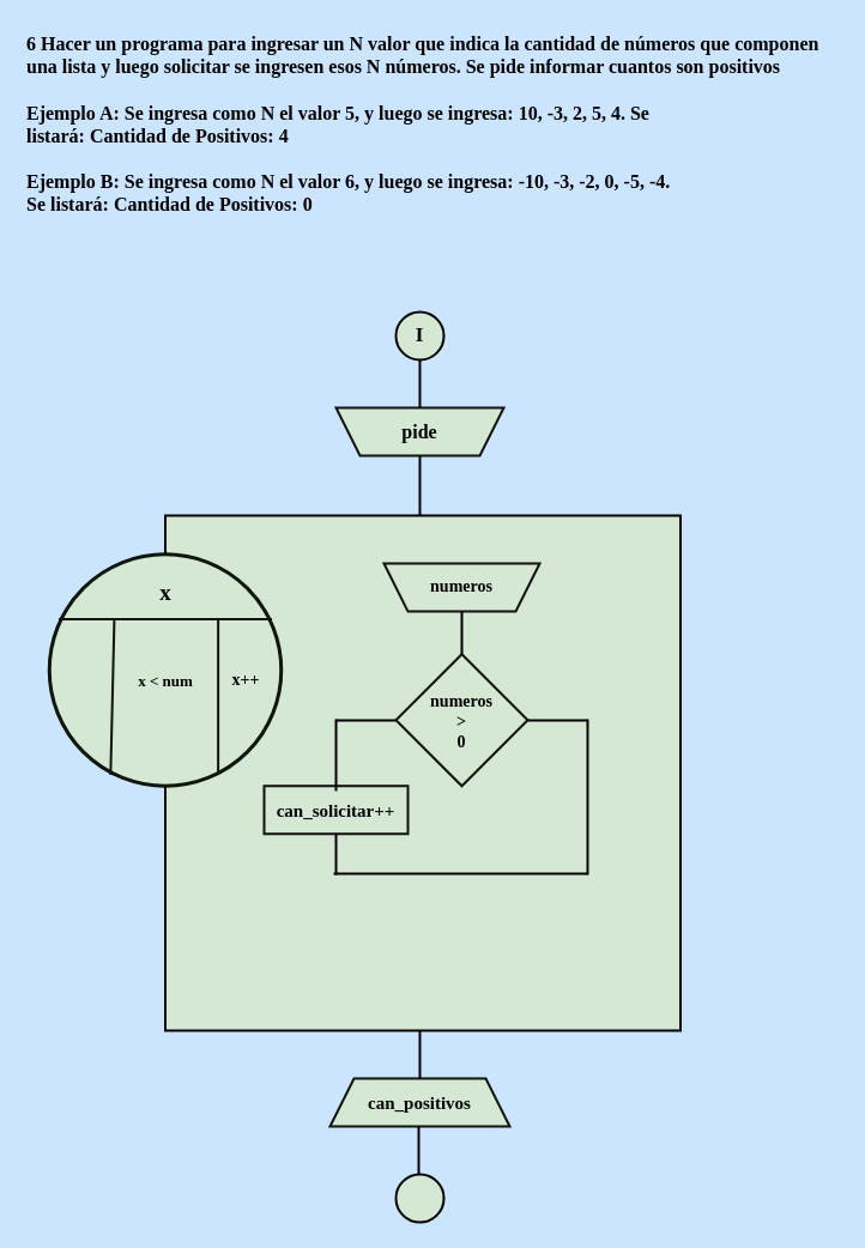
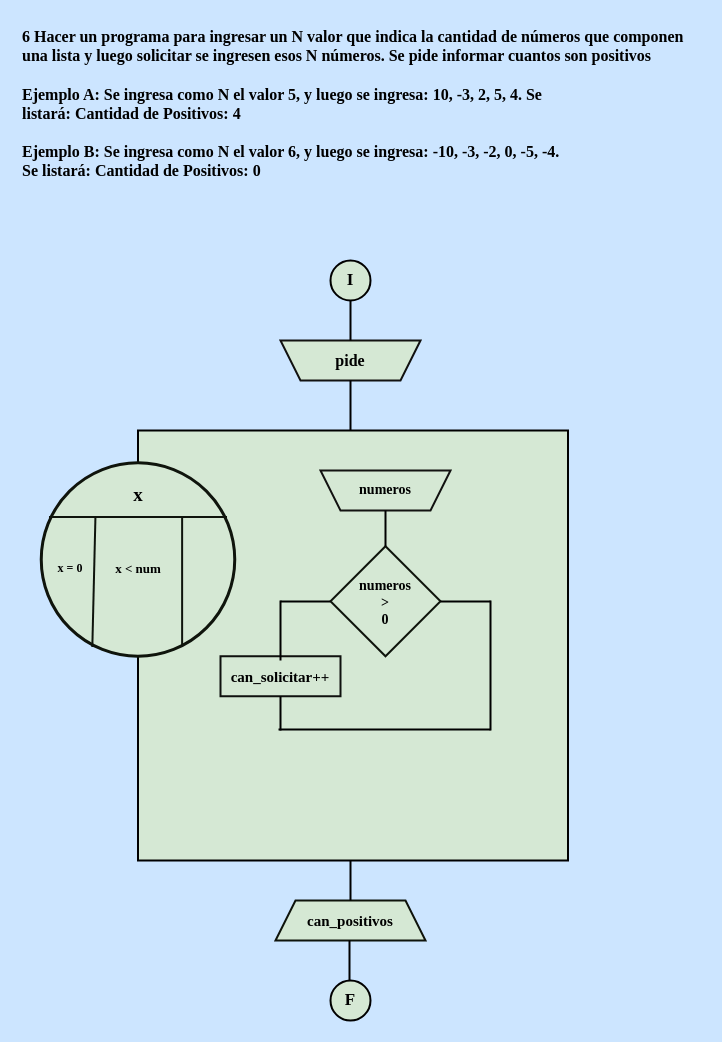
+ <mxCell id="35" value="&lt;b&gt;&lt;font style=&quot;font-size: 12px;&quot; face=&quot;Comic Sans MS&quot; color=&quot;#000000&quot;&gt;x = 0&lt;/font&gt;&lt;/b&gt;" style="text;strokeColor=none;align=center;fillColor=none;html=1;verticalAlign=middle;whiteSpace=wrap;rounded=0;fontFamily=Architects Daughter;fontSource=https://fonts.googleapis.com/css?family=Architects+Daughter;" vertex="1" parent="3"><mxGeometry x="20" y="293" width="40" height="30" as="geometry" /></mxCell>
- <mxCell id="20" value="&lt;b&gt;&lt;font style=&quot;font-size: 14px;&quot; face=&quot;Comic Sans MS&quot; color=&quot;#000000&quot;&gt;x++&lt;/font&gt;&lt;/b&gt;" style="text;strokeColor=none;align=center;fillColor=none;html=1;verticalAlign=middle;whiteSpace=wrap;rounded=0;fontFamily=Architects Daughter;fontSource=https://fonts.googleapis.com/css?family=Architects+Daughter;" vertex="1" parent="15"><mxGeometry x="149.25" y="90.75" width="30" height="30" as="geometry" /></mxCell>
+ <mxCell id="9" value="&lt;b&gt;&lt;font style=&quot;font-size: 17px;&quot; face=&quot;Comic Sans MS&quot; color=&quot;#000000&quot;&gt;F&lt;/font&gt;&lt;/b&gt;" style="text;strokeColor=none;align=center;fillColor=none;html=1;verticalAlign=middle;whiteSpace=wrap;rounded=0;fontFamily=Architects Daughter;fontSource=https://fonts.googleapis.com/css?family=Architects+Daughter;" vertex="1" parent="7"><mxGeometry x="5" y="5" width="30" height="30" as="geometry" /></mxCell>
